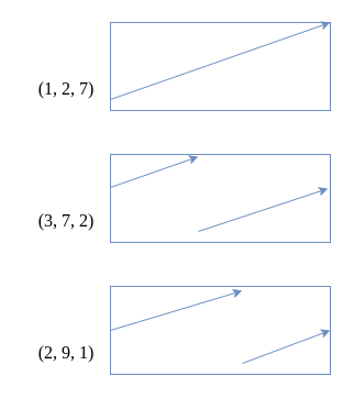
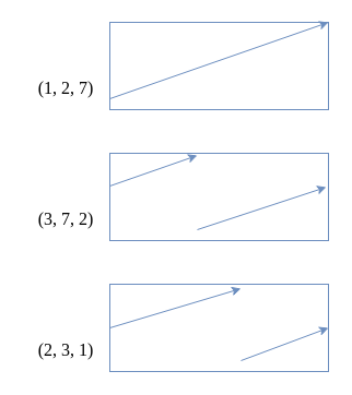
- <mxCell id="8" value="(2, 9, 1)" style="text;html=1;align=center;verticalAlign=middle;whiteSpace=wrap;rounded=0;fontFamily=Ubuntu;fontSize=16;fontStyle=0;" vertex="1" parent="1"><mxGeometry x="20" y="300" width="80" height="40" as="geometry" /></mxCell>
+ <mxCell id="8" value="(2, 3, 1)" style="text;html=1;align=center;verticalAlign=middle;whiteSpace=wrap;rounded=0;fontFamily=Ubuntu;fontSize=16;fontStyle=0;" vertex="1" parent="1"><mxGeometry x="20" y="300" width="80" height="40" as="geometry" /></mxCell>
